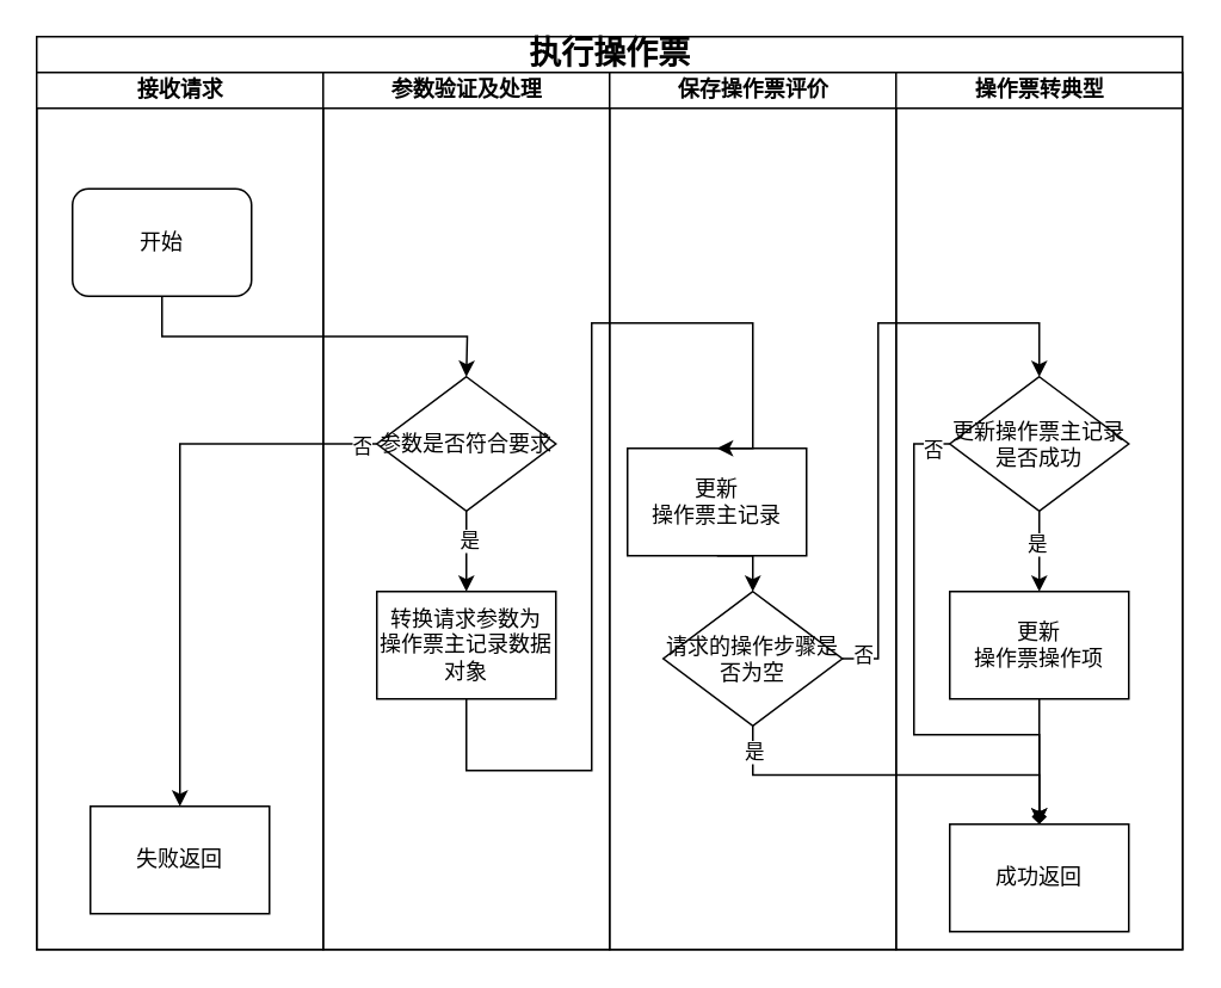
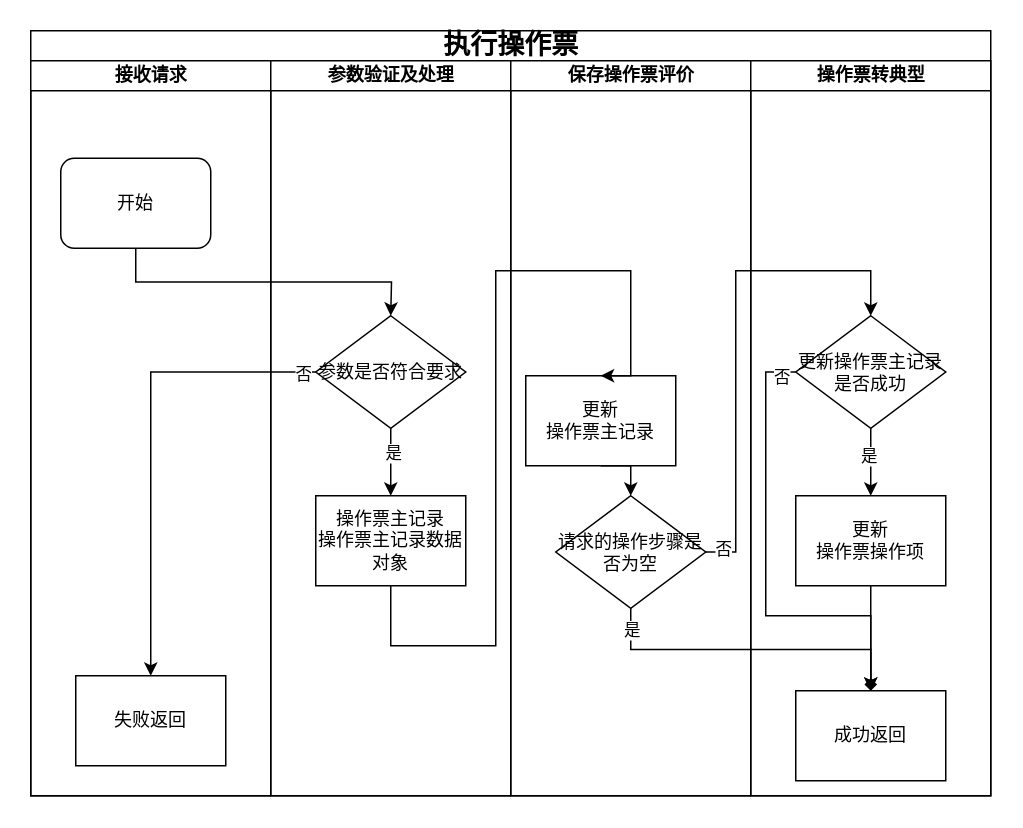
- <mxCell id="10" value="&lt;span style=&quot;font-size: 12px;&quot;&gt;转换请求参数为&lt;/span&gt;&lt;div&gt;&lt;span style=&quot;font-size: 12px;&quot;&gt;操作票主记录数据对象&lt;/span&gt;&lt;/div&gt;" style="whiteSpace=wrap;html=1;fontSize=8;fontFamily=Verdana;rounded=0;shadow=0;labelBackgroundColor=none;strokeWidth=1;" vertex="1" parent="6"><mxGeometry x="30" y="290" width="100" height="60" as="geometry" /></mxCell>
+ <mxCell id="10" value="&lt;span style=&quot;font-size: 12px;&quot;&gt;操作票主记录&lt;/span&gt;&lt;div&gt;&lt;span style=&quot;font-size: 12px;&quot;&gt;操作票主记录数据对象&lt;/span&gt;&lt;/div&gt;" style="whiteSpace=wrap;html=1;fontSize=8;fontFamily=Verdana;rounded=0;shadow=0;labelBackgroundColor=none;strokeWidth=1;" vertex="1" parent="6"><mxGeometry x="30" y="290" width="100" height="60" as="geometry" /></mxCell>
